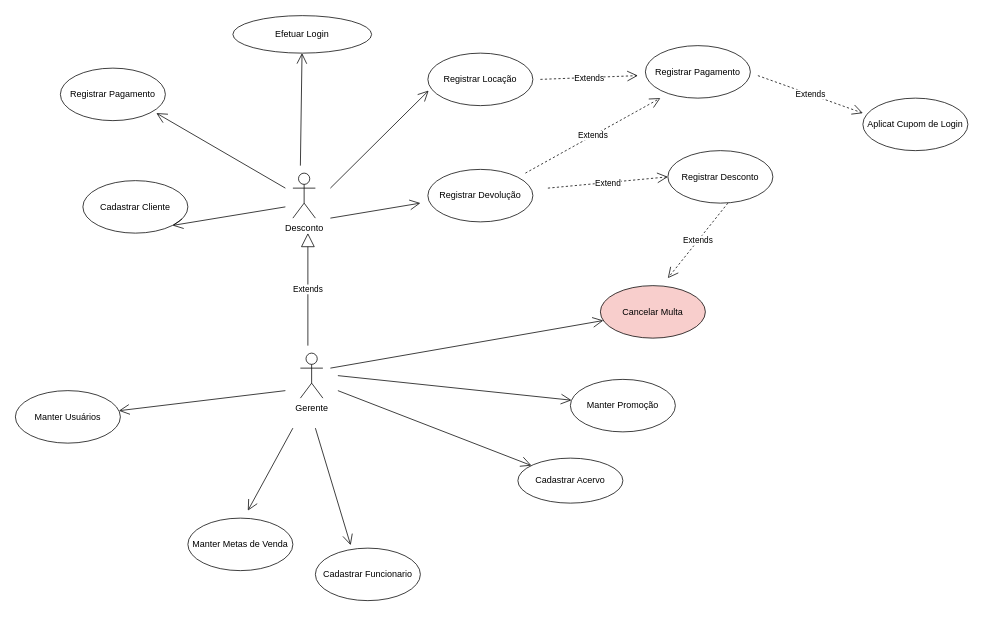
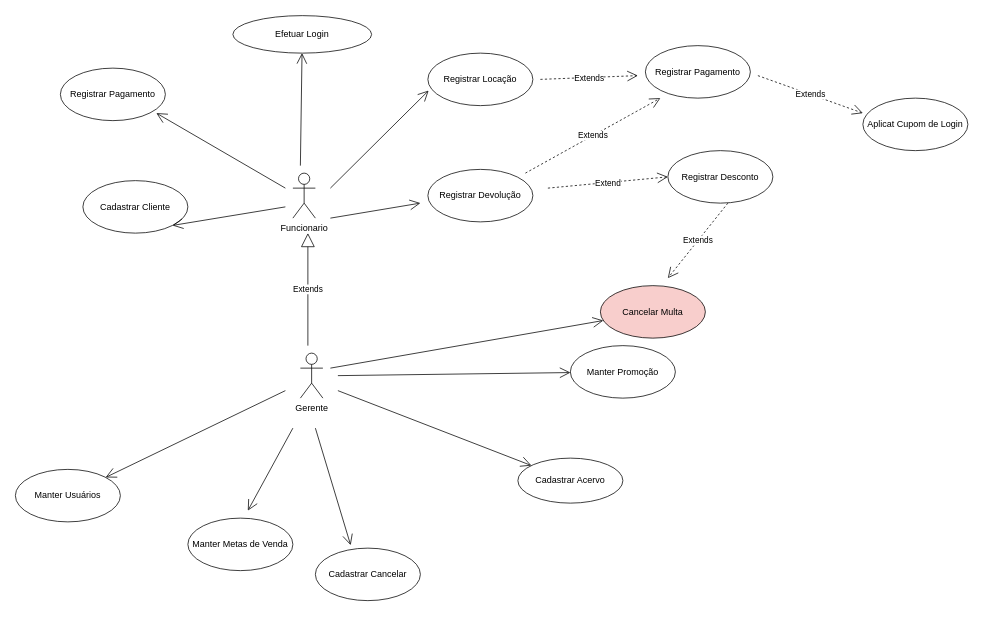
- <mxCell id="2" value="&lt;div&gt;Desconto&lt;/div&gt;" style="shape=umlActor;verticalLabelPosition=bottom;verticalAlign=top;html=1;" parent="1" vertex="1"><mxGeometry x="390" y="230" width="30" height="60" as="geometry" /></mxCell>
+ <mxCell id="2" value="&lt;div&gt;Funcionario&lt;/div&gt;" style="shape=umlActor;verticalLabelPosition=bottom;verticalAlign=top;html=1;" parent="1" vertex="1"><mxGeometry x="390" y="230" width="30" height="60" as="geometry" /></mxCell>
- <mxCell id="11" value="Manter Promoção" style="ellipse;whiteSpace=wrap;html=1;" parent="1" vertex="1"><mxGeometry x="760" y="505" width="140" height="70" as="geometry" /></mxCell>
+ <mxCell id="11" value="Manter Promoção" style="ellipse;whiteSpace=wrap;html=1;" parent="1" vertex="1"><mxGeometry x="760" y="460" width="140" height="70" as="geometry" /></mxCell>
- <mxCell id="13" value="Manter Usuários" style="ellipse;whiteSpace=wrap;html=1;" parent="1" vertex="1"><mxGeometry x="20" y="520" width="140" height="70" as="geometry" /></mxCell>
+ <mxCell id="13" value="Manter Usuários" style="ellipse;whiteSpace=wrap;html=1;" parent="1" vertex="1"><mxGeometry x="20" y="625" width="140" height="70" as="geometry" /></mxCell>
- <mxCell id="9" value="Cadastrar Funcionario" style="ellipse;whiteSpace=wrap;html=1;" parent="1" vertex="1"><mxGeometry x="420" y="730" width="140" height="70" as="geometry" /></mxCell>
+ <mxCell id="9" value="Cadastrar Cancelar" style="ellipse;whiteSpace=wrap;html=1;" parent="1" vertex="1"><mxGeometry x="420" y="730" width="140" height="70" as="geometry" /></mxCell>
